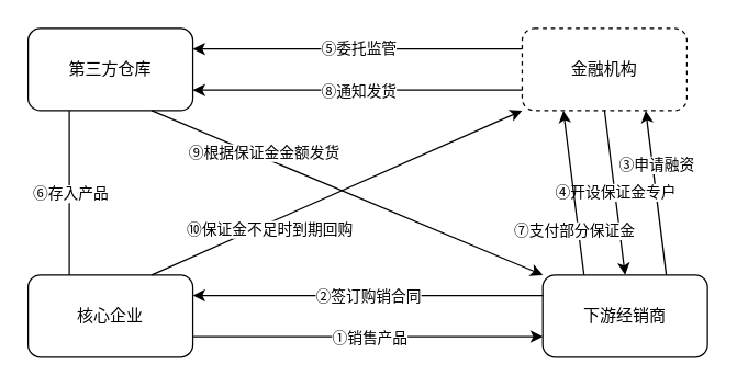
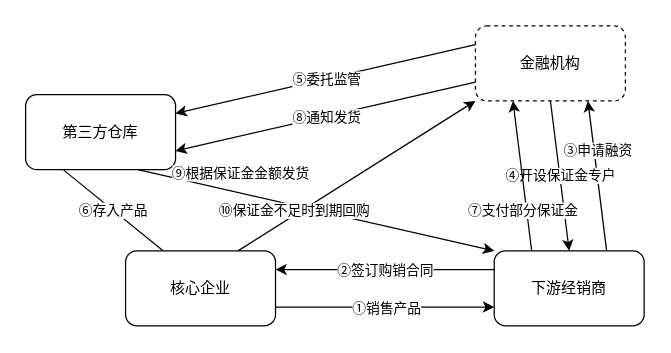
- <mxCell id="5" value="第三方仓库" style="rounded=1;whiteSpace=wrap;html=1;" vertex="1" parent="1"><mxGeometry x="20" y="20" width="120" height="60" as="geometry" /></mxCell>
+ <mxCell id="5" value="第三方仓库" style="rounded=1;whiteSpace=wrap;html=1;" vertex="1" parent="1"><mxGeometry x="20" y="75" width="120" height="60" as="geometry" /></mxCell>
- <mxCell id="3" value="核心企业" style="rounded=1;whiteSpace=wrap;html=1;" vertex="1" parent="1"><mxGeometry x="20" y="200" width="120" height="60" as="geometry" /></mxCell>
+ <mxCell id="3" value="核心企业" style="rounded=1;whiteSpace=wrap;html=1;" vertex="1" parent="1"><mxGeometry x="100" y="200" width="120" height="60" as="geometry" /></mxCell>
